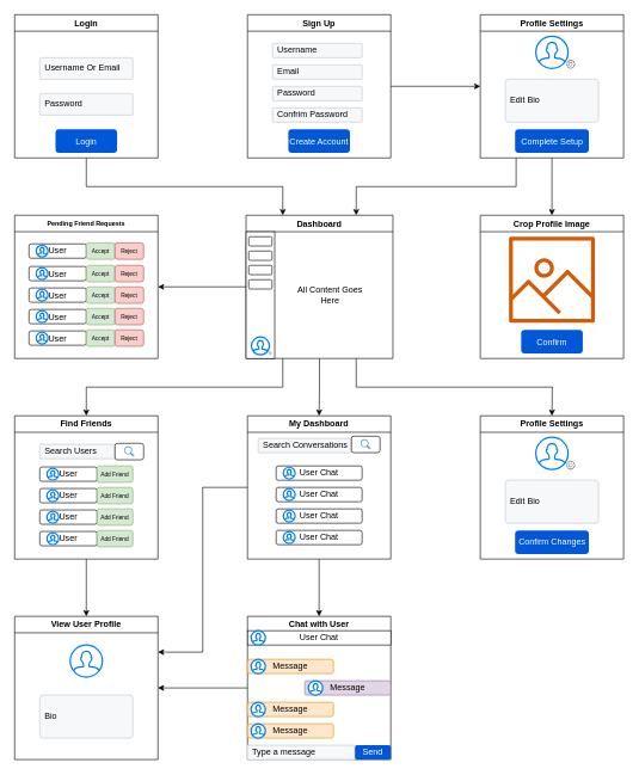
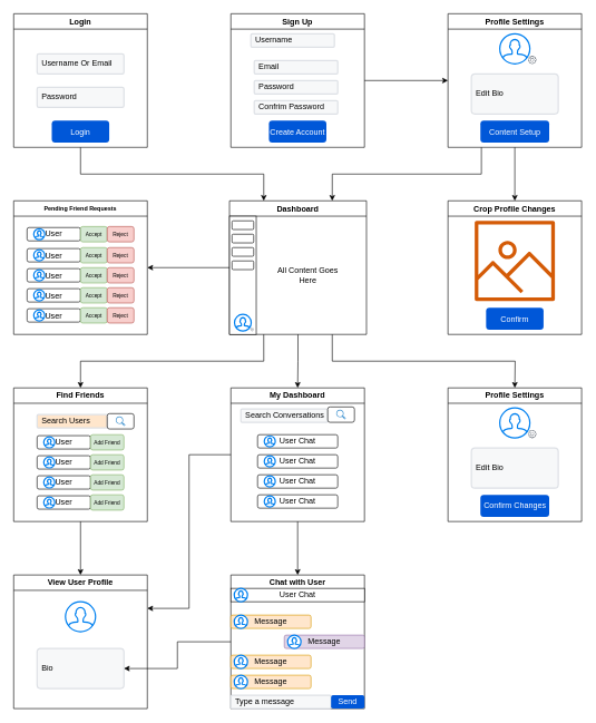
- <mxCell id="9" value="Username" style="rounded=1;arcSize=9;fillColor=#F7F8F9;align=left;spacingLeft=5;strokeColor=#DEE1E6;html=1;strokeWidth=2;fontSize=12" vertex="1" parent="8"><mxGeometry x="35" y="40" width="125" height="20" as="geometry" /></mxCell>
+ <mxCell id="9" value="Username" style="rounded=1;arcSize=9;fillColor=#F7F8F9;align=left;spacingLeft=5;strokeColor=#DEE1E6;html=1;strokeWidth=2;fontSize=12" vertex="1" parent="8"><mxGeometry x="30" y="30" width="125" height="20" as="geometry" /></mxCell>
- <mxCell id="20" value="Complete Setup" style="rounded=1;fillColor=#0057D8;align=center;strokeColor=none;html=1;whiteSpace=wrap;fontColor=#ffffff;fontSize=12;sketch=0;" vertex="1" parent="16"><mxGeometry x="48.5" y="160" width="103" height="33" as="geometry" /></mxCell>
+ <mxCell id="20" value="Content Setup" style="rounded=1;fillColor=#0057D8;align=center;strokeColor=none;html=1;whiteSpace=wrap;fontColor=#ffffff;fontSize=12;sketch=0;" vertex="1" parent="16"><mxGeometry x="48.5" y="160" width="103" height="33" as="geometry" /></mxCell>
- <mxCell id="104" value="Crop Profile Image" style="swimlane;whiteSpace=wrap;html=1;" vertex="1" parent="1"><mxGeometry x="670" y="300" width="200" height="200" as="geometry" /></mxCell>
+ <mxCell id="104" value="Crop Profile Changes" style="swimlane;whiteSpace=wrap;html=1;" vertex="1" parent="1"><mxGeometry x="670" y="300" width="200" height="200" as="geometry" /></mxCell>
- <mxCell id="48" value="Search Users" style="rounded=1;arcSize=9;fillColor=#F7F8F9;align=left;spacingLeft=5;strokeColor=#DEE1E6;html=1;strokeWidth=2;fontSize=12" vertex="1" parent="35"><mxGeometry x="35" y="40" width="105" height="20" as="geometry" /></mxCell>
+ <mxCell id="48" value="Search Users" style="rounded=1;arcSize=9;fillColor=#ffe6cc;align=left;spacingLeft=5;strokeColor=#DEE1E6;html=1;strokeWidth=2;fontSize=12;" vertex="1" parent="35"><mxGeometry x="35" y="40" width="105" height="20" as="geometry" /></mxCell>
- <mxCell id="69" style="edgeStyle=orthogonalEdgeStyle;rounded=0;orthogonalLoop=1;jettySize=auto;html=1;exitX=0;exitY=0.5;exitDx=0;exitDy=0;entryX=1;entryY=0.5;entryDx=0;entryDy=0;" edge="1" parent="1" source="70" target="66"><mxGeometry relative="1" as="geometry" /></mxCell>
+ <mxCell id="69" style="edgeStyle=orthogonalEdgeStyle;rounded=0;orthogonalLoop=1;jettySize=auto;html=1;exitX=0;exitY=0.5;exitDx=0;exitDy=0;" edge="1" parent="1" source="70" target="67"><mxGeometry relative="1" as="geometry" /></mxCell>
